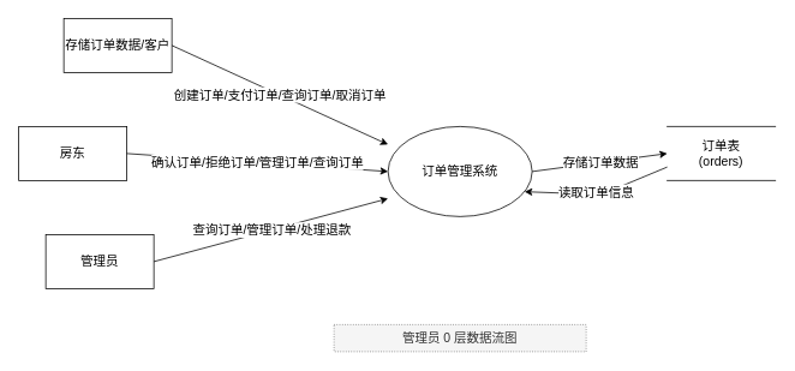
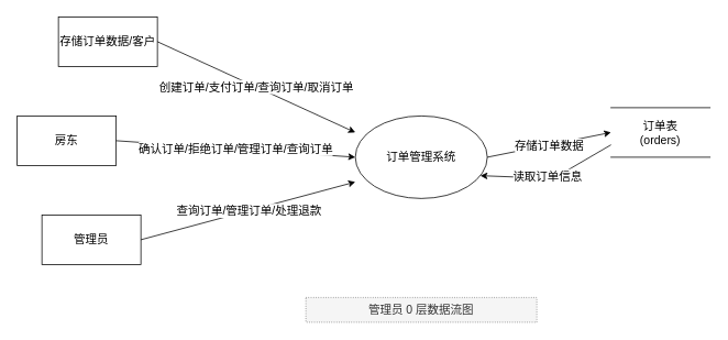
- <mxCell id="6" value="订单表&lt;br&gt;(orders)" style="shape=partialRectangle;whiteSpace=wrap;html=1;left=0;right=0;fillColor=none;fontSize=14;" parent="1" vertex="1"><mxGeometry x="740" y="140" width="120" height="60" as="geometry" /></mxCell>
+ <mxCell id="6" value="订单表&lt;br&gt;(orders)" style="shape=partialRectangle;whiteSpace=wrap;html=1;left=0;right=0;fillColor=none;fontSize=14;" parent="1" vertex="1"><mxGeometry x="740" y="130" width="120" height="60" as="geometry" /></mxCell>
